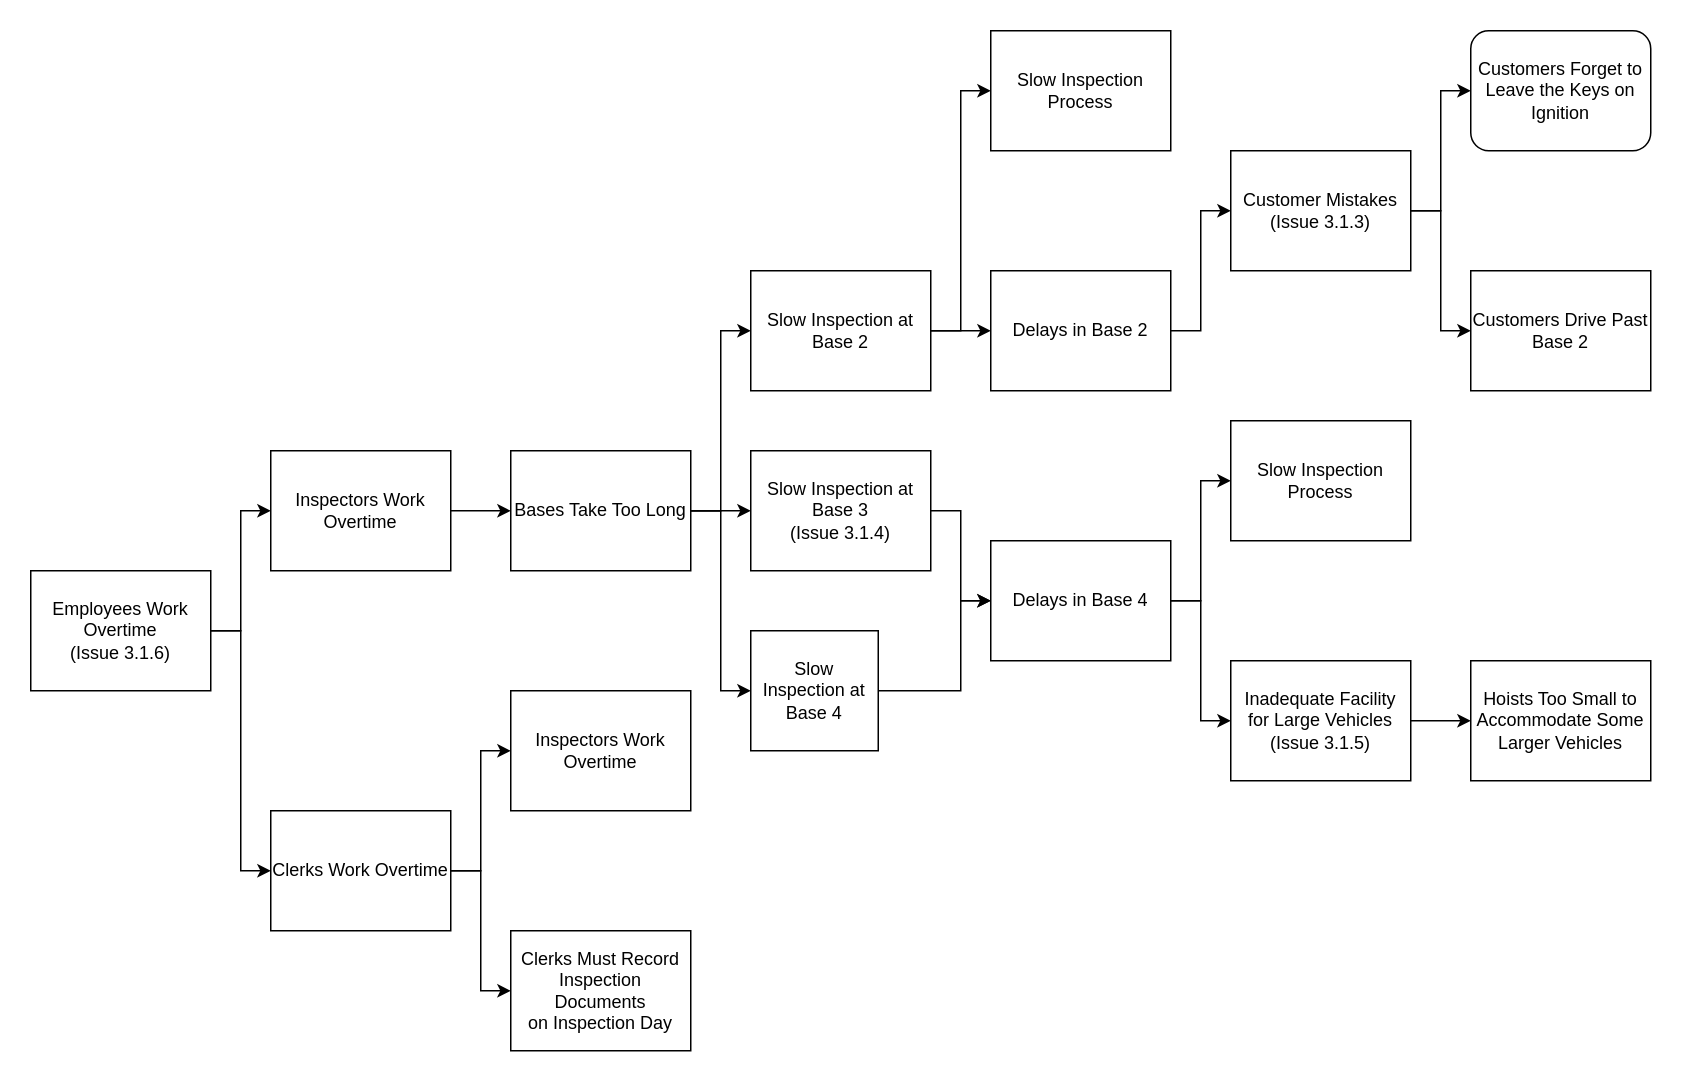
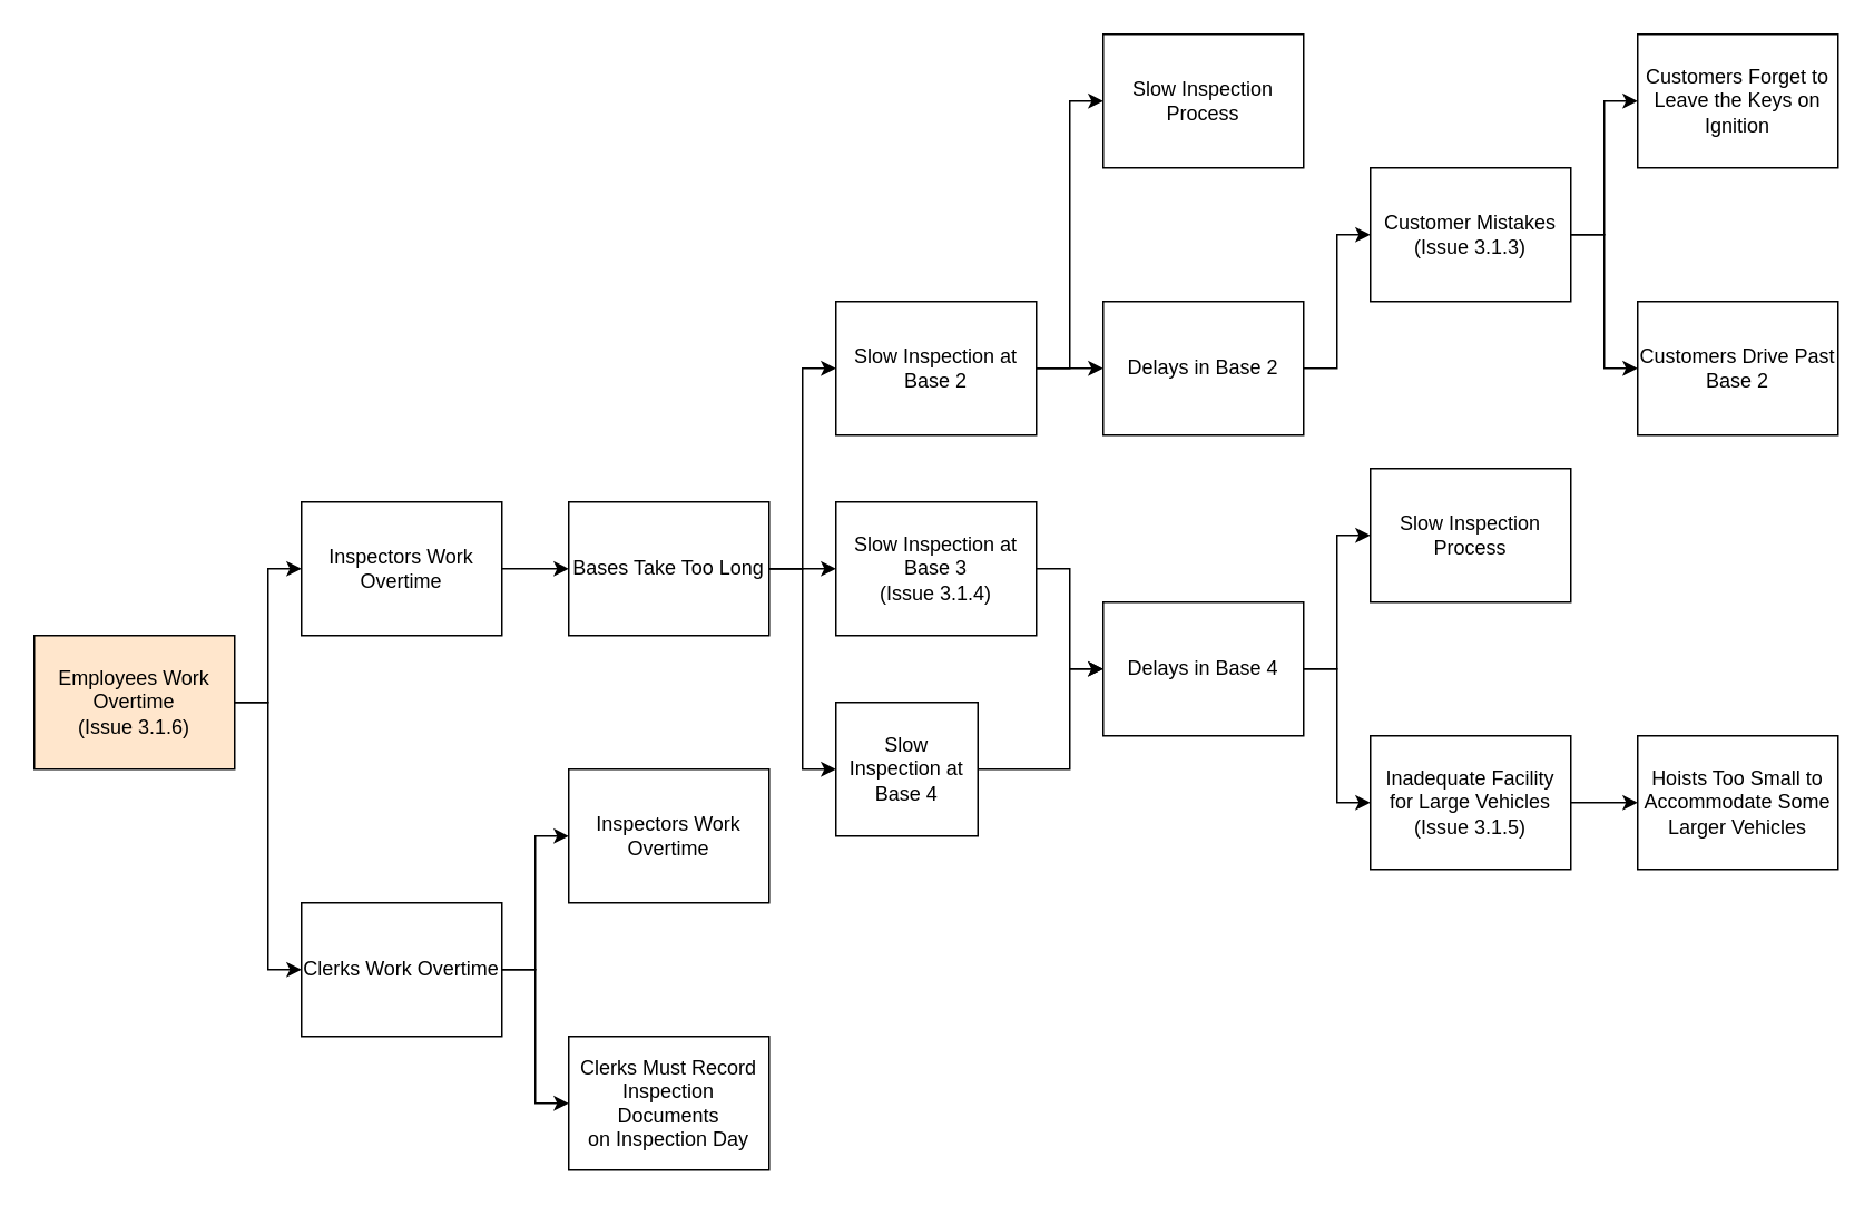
- <mxCell id="24" value="Customers Forget to Leave the Keys on Ignition" style="whiteSpace=wrap;html=1;rounded=1;" vertex="1" parent="1"><mxGeometry x="980" y="20" width="120" height="80" as="geometry" /></mxCell>
+ <mxCell id="24" value="Customers Forget to Leave the Keys on Ignition" style="rounded=0;whiteSpace=wrap;html=1;" vertex="1" parent="1"><mxGeometry x="980" y="20" width="120" height="80" as="geometry" /></mxCell>
- <mxCell id="4" value="Employees Work Overtime&lt;div&gt;(Issue 3.1.6)&lt;/div&gt;" style="rounded=0;whiteSpace=wrap;html=1;" vertex="1" parent="1"><mxGeometry x="20" y="380" width="120" height="80" as="geometry" /></mxCell>
+ <mxCell id="4" value="Employees Work Overtime&lt;div&gt;(Issue 3.1.6)&lt;/div&gt;" style="rounded=0;whiteSpace=wrap;html=1;fillColor=#ffe6cc;" vertex="1" parent="1"><mxGeometry x="20" y="380" width="120" height="80" as="geometry" /></mxCell>
